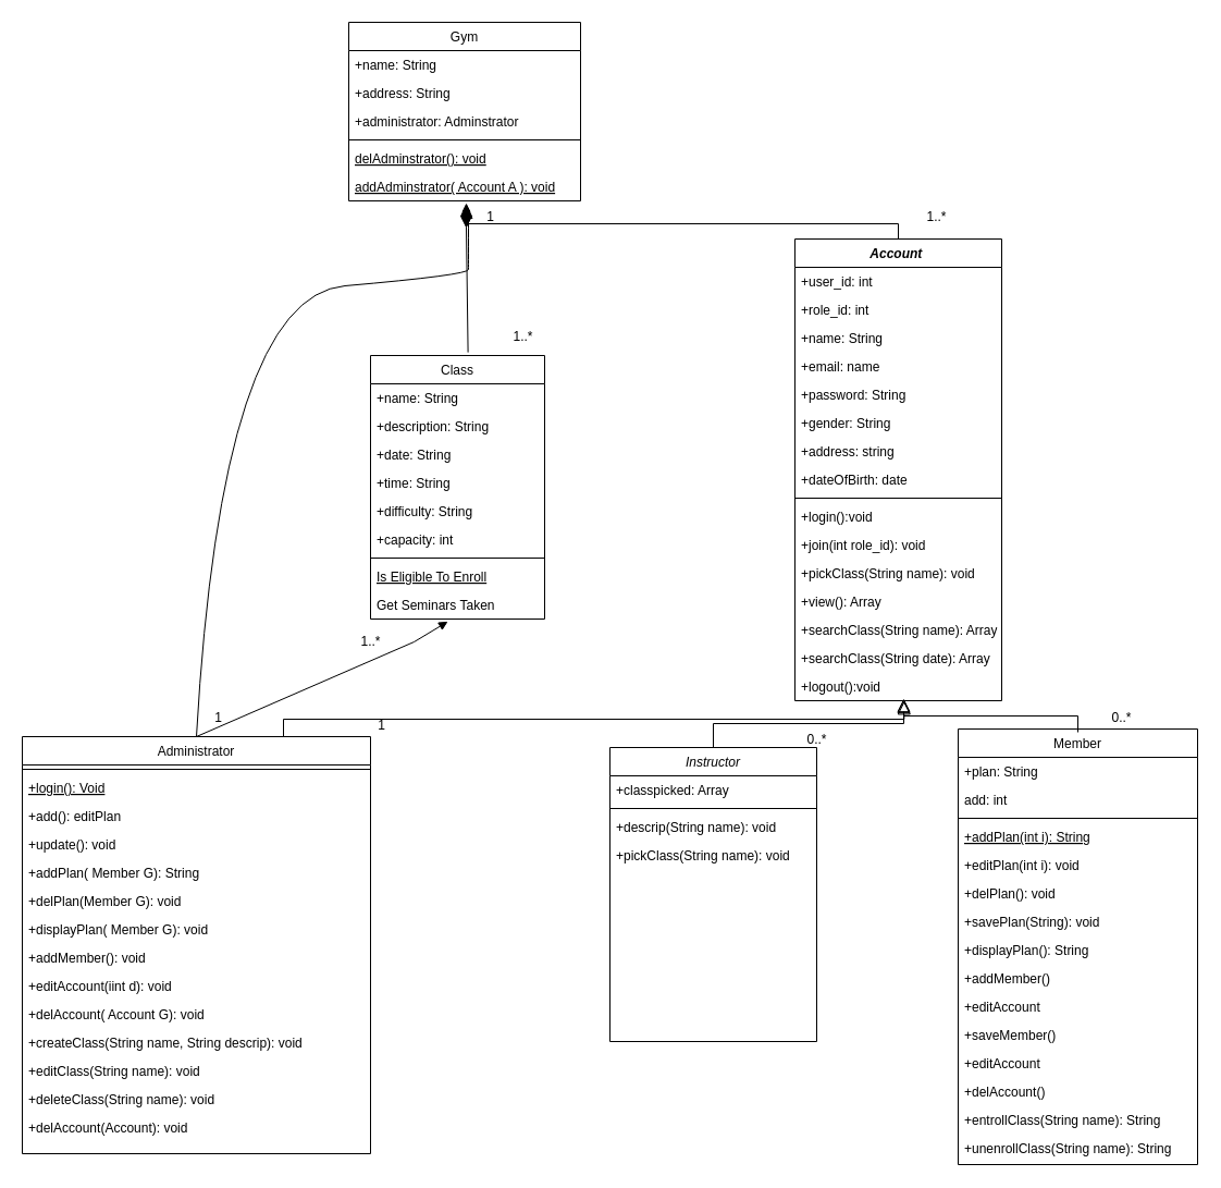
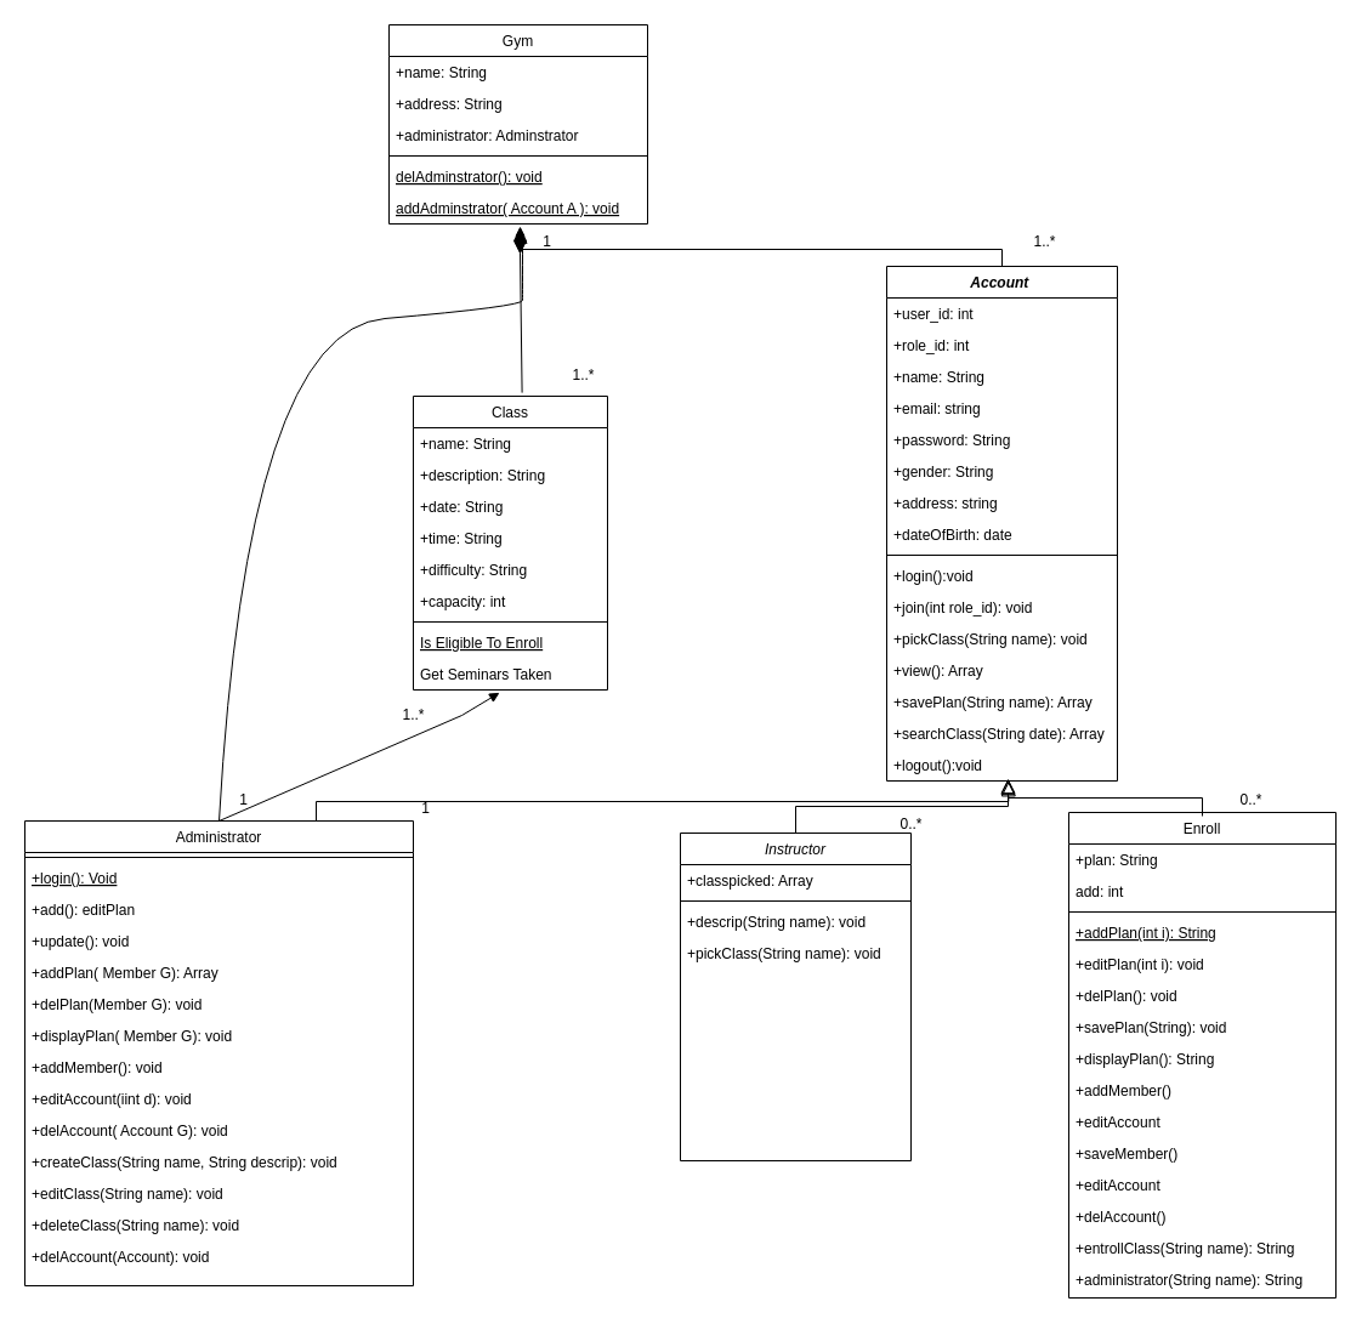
- <mxCell id="42" value="+email: name" style="text;align=left;verticalAlign=top;spacingLeft=4;spacingRight=4;overflow=hidden;rotatable=0;points=[[0,0.5],[1,0.5]];portConstraint=eastwest;" vertex="1" parent="38"><mxGeometry y="104" width="190" height="26" as="geometry" /></mxCell>
+ <mxCell id="42" value="+email: string" style="text;align=left;verticalAlign=top;spacingLeft=4;spacingRight=4;overflow=hidden;rotatable=0;points=[[0,0.5],[1,0.5]];portConstraint=eastwest;" vertex="1" parent="38"><mxGeometry y="104" width="190" height="26" as="geometry" /></mxCell>
- <mxCell id="52" value="+searchClass(String name): Array" style="text;align=left;verticalAlign=top;spacingLeft=4;spacingRight=4;overflow=hidden;rotatable=0;points=[[0,0.5],[1,0.5]];portConstraint=eastwest;" vertex="1" parent="38"><mxGeometry y="346" width="190" height="26" as="geometry" /></mxCell>
+ <mxCell id="52" value="+savePlan(String name): Array" style="text;align=left;verticalAlign=top;spacingLeft=4;spacingRight=4;overflow=hidden;rotatable=0;points=[[0,0.5],[1,0.5]];portConstraint=eastwest;" vertex="1" parent="38"><mxGeometry y="346" width="190" height="26" as="geometry" /></mxCell>
- <mxCell id="7" value="Member" style="swimlane;fontStyle=0;align=center;verticalAlign=top;childLayout=stackLayout;horizontal=1;startSize=26;horizontalStack=0;resizeParent=1;resizeLast=0;collapsible=1;marginBottom=0;rounded=0;shadow=0;strokeWidth=1;" vertex="1" parent="1"><mxGeometry x="880" y="669" width="220" height="400" as="geometry"><mxRectangle x="130" y="380" width="160" height="26" as="alternateBounds" /></mxGeometry></mxCell>
+ <mxCell id="7" value="Enroll" style="swimlane;fontStyle=0;align=center;verticalAlign=top;childLayout=stackLayout;horizontal=1;startSize=26;horizontalStack=0;resizeParent=1;resizeLast=0;collapsible=1;marginBottom=0;rounded=0;shadow=0;strokeWidth=1;" vertex="1" parent="1"><mxGeometry x="880" y="669" width="220" height="400" as="geometry"><mxRectangle x="130" y="380" width="160" height="26" as="alternateBounds" /></mxGeometry></mxCell>
- <mxCell id="28" value="+addPlan( Member G): String" style="text;align=left;verticalAlign=top;spacingLeft=4;spacingRight=4;overflow=hidden;rotatable=0;points=[[0,0.5],[1,0.5]];portConstraint=eastwest;" vertex="1" parent="23"><mxGeometry y="112" width="320" height="26" as="geometry" /></mxCell>
+ <mxCell id="28" value="+addPlan( Member G): Array" style="text;align=left;verticalAlign=top;spacingLeft=4;spacingRight=4;overflow=hidden;rotatable=0;points=[[0,0.5],[1,0.5]];portConstraint=eastwest;" vertex="1" parent="23"><mxGeometry y="112" width="320" height="26" as="geometry" /></mxCell>
- <mxCell id="22" value="+unenrollClass(String name): String" style="text;align=left;verticalAlign=top;spacingLeft=4;spacingRight=4;overflow=hidden;rotatable=0;points=[[0,0.5],[1,0.5]];portConstraint=eastwest;" vertex="1" parent="7"><mxGeometry y="372" width="220" height="26" as="geometry" /></mxCell>
+ <mxCell id="22" value="+administrator(String name): String" style="text;align=left;verticalAlign=top;spacingLeft=4;spacingRight=4;overflow=hidden;rotatable=0;points=[[0,0.5],[1,0.5]];portConstraint=eastwest;" vertex="1" parent="7"><mxGeometry y="372" width="220" height="26" as="geometry" /></mxCell>
